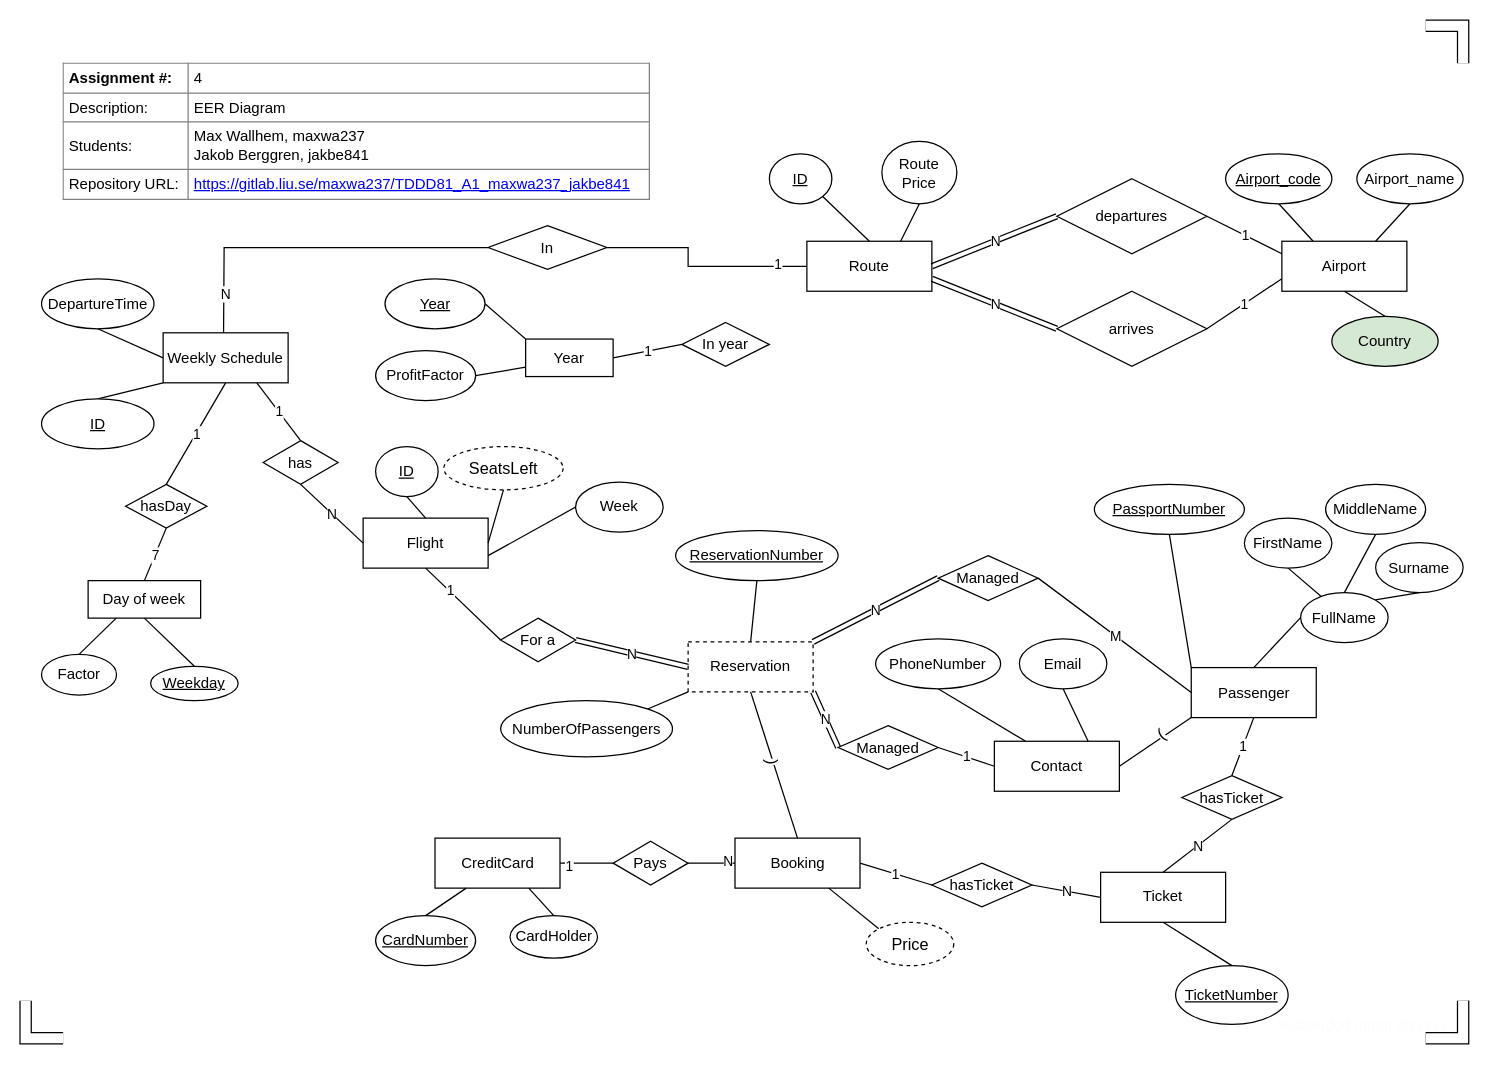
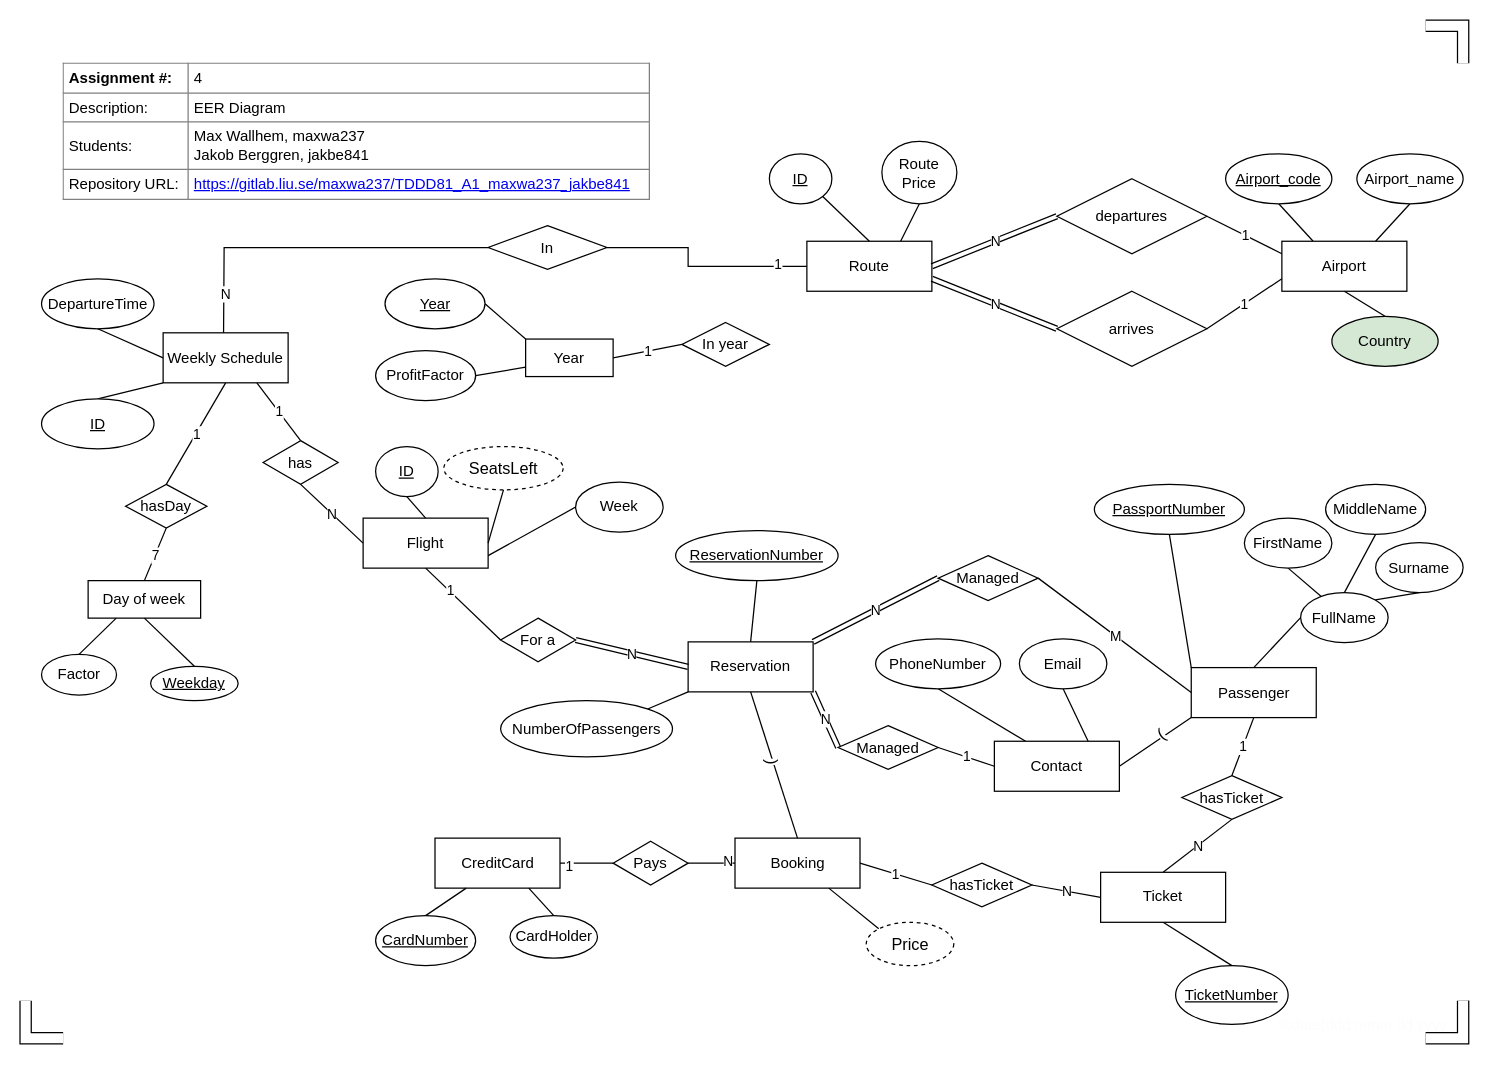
- <mxCell id="104" value="Reservation" style="whiteSpace=wrap;html=1;align=center;strokeColor=#000000;fillColor=#ffffff;dashed=1;" parent="1" vertex="1"><mxGeometry x="550" y="513" width="100" height="40" as="geometry" /></mxCell>
+ <mxCell id="104" value="Reservation" style="whiteSpace=wrap;html=1;align=center;strokeColor=#000000;fillColor=#ffffff;" parent="1" vertex="1"><mxGeometry x="550" y="513" width="100" height="40" as="geometry" /></mxCell>
